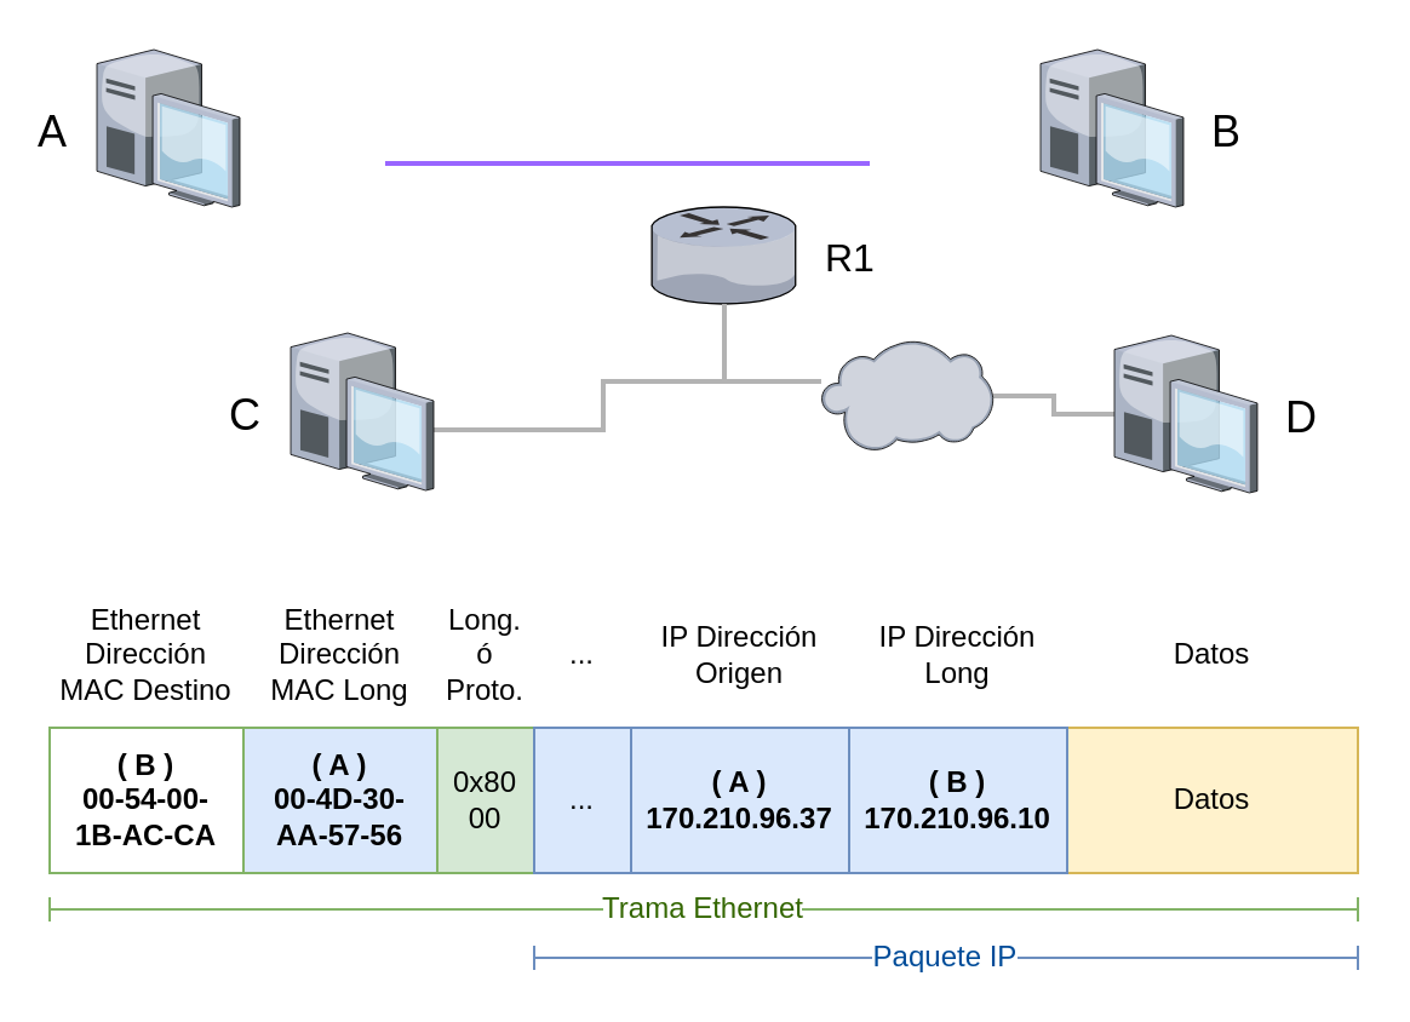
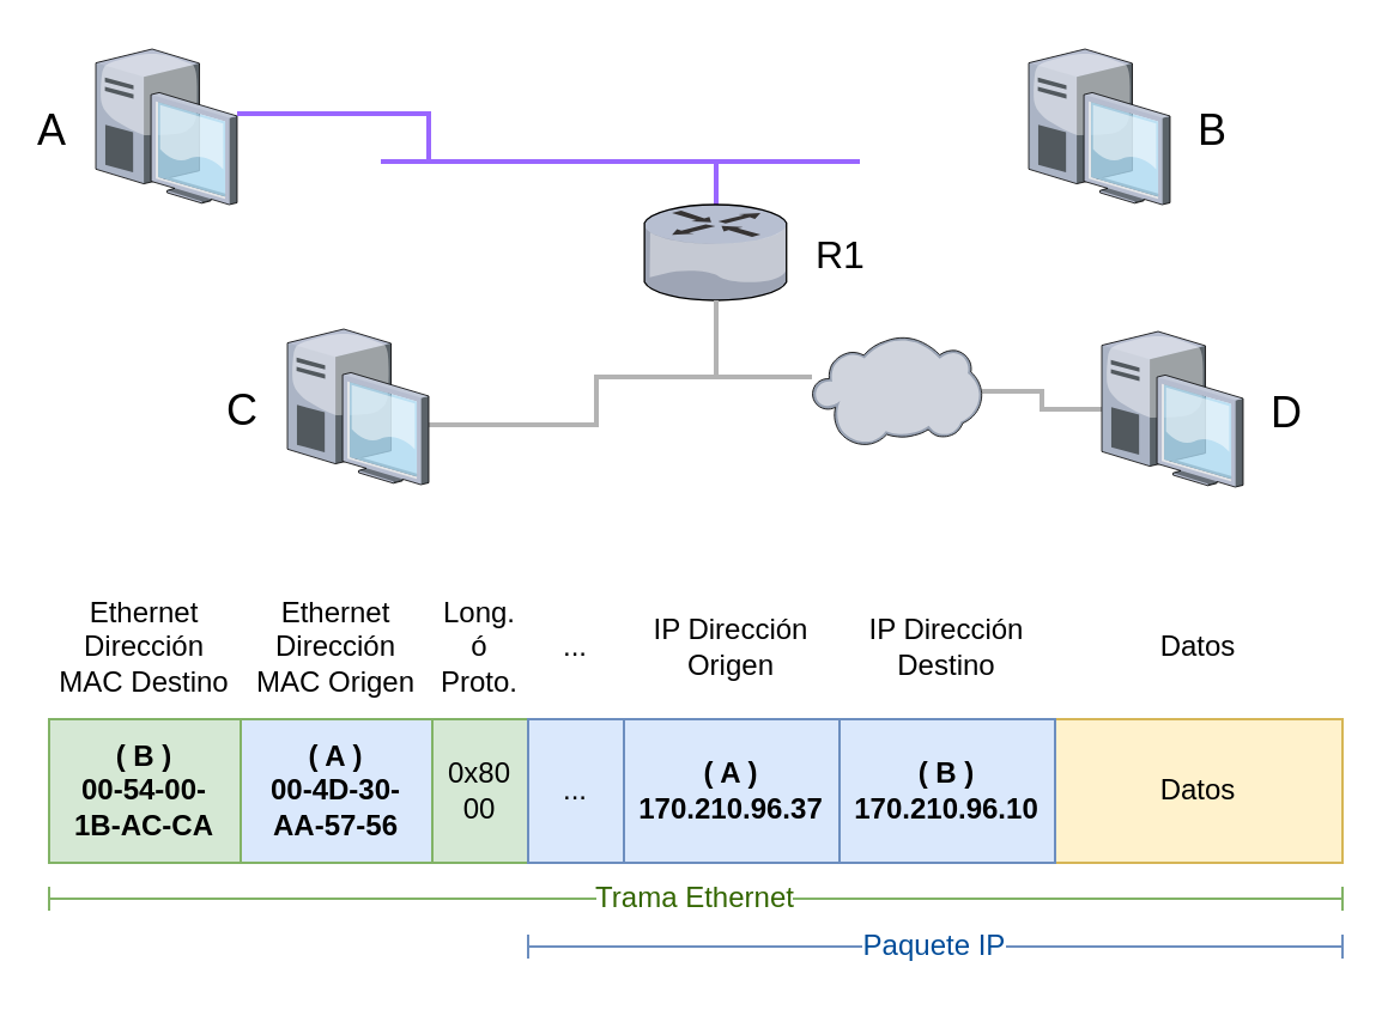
+ <mxCell id="18" style="edgeStyle=orthogonalEdgeStyle;rounded=0;orthogonalLoop=1;jettySize=auto;html=1;fontColor=#004C99;endArrow=none;endFill=0;strokeWidth=2;strokeColor=#9966FF;" parent="1" source="19" target="23" edge="1"><mxGeometry relative="1" as="geometry"><mxPoint x="238.5" y="107" as="targetPoint" /><Array as="points"><mxPoint x="178.5" y="47" /><mxPoint x="178.5" y="67" /><mxPoint x="298.5" y="67" /></Array></mxGeometry></mxCell>
- <mxCell id="4" value="Ethernet&lt;br&gt;Dirección&lt;br&gt;MAC Long&lt;br&gt;" style="rounded=0;whiteSpace=wrap;html=1;fillColor=none;strokeColor=none;" parent="1" vertex="1"><mxGeometry x="100" y="240" width="80" height="60" as="geometry" /></mxCell>
+ <mxCell id="4" value="Ethernet&lt;br&gt;Dirección&lt;br&gt;MAC Origen&lt;br&gt;" style="rounded=0;whiteSpace=wrap;html=1;fillColor=none;strokeColor=none;" parent="1" vertex="1"><mxGeometry x="100" y="240" width="80" height="60" as="geometry" /></mxCell>
- <mxCell id="8" value="IP Dirección&lt;br&gt;Long&lt;br&gt;" style="rounded=0;whiteSpace=wrap;html=1;fillColor=none;strokeColor=none;" parent="1" vertex="1"><mxGeometry x="350" y="240" width="90" height="60" as="geometry" /></mxCell>
+ <mxCell id="8" value="IP Dirección&lt;br&gt;Destino&lt;br&gt;" style="rounded=0;whiteSpace=wrap;html=1;fillColor=none;strokeColor=none;" parent="1" vertex="1"><mxGeometry x="350" y="240" width="90" height="60" as="geometry" /></mxCell>
- <mxCell id="12" value="( B )&lt;br&gt;00-54-00-&lt;br&gt;1B-AC-CA&lt;br&gt;" style="rounded=0;whiteSpace=wrap;html=1;fillColor=#ffffff;strokeColor=#82b366;fontStyle=1;" parent="1" vertex="1"><mxGeometry x="20" y="300" width="80" height="60" as="geometry" /></mxCell>
+ <mxCell id="12" value="( B )&lt;br&gt;00-54-00-&lt;br&gt;1B-AC-CA&lt;br&gt;" style="rounded=0;whiteSpace=wrap;html=1;fillColor=#d5e8d4;strokeColor=#82b366;fontStyle=1" parent="1" vertex="1"><mxGeometry x="20" y="300" width="80" height="60" as="geometry" /></mxCell>
